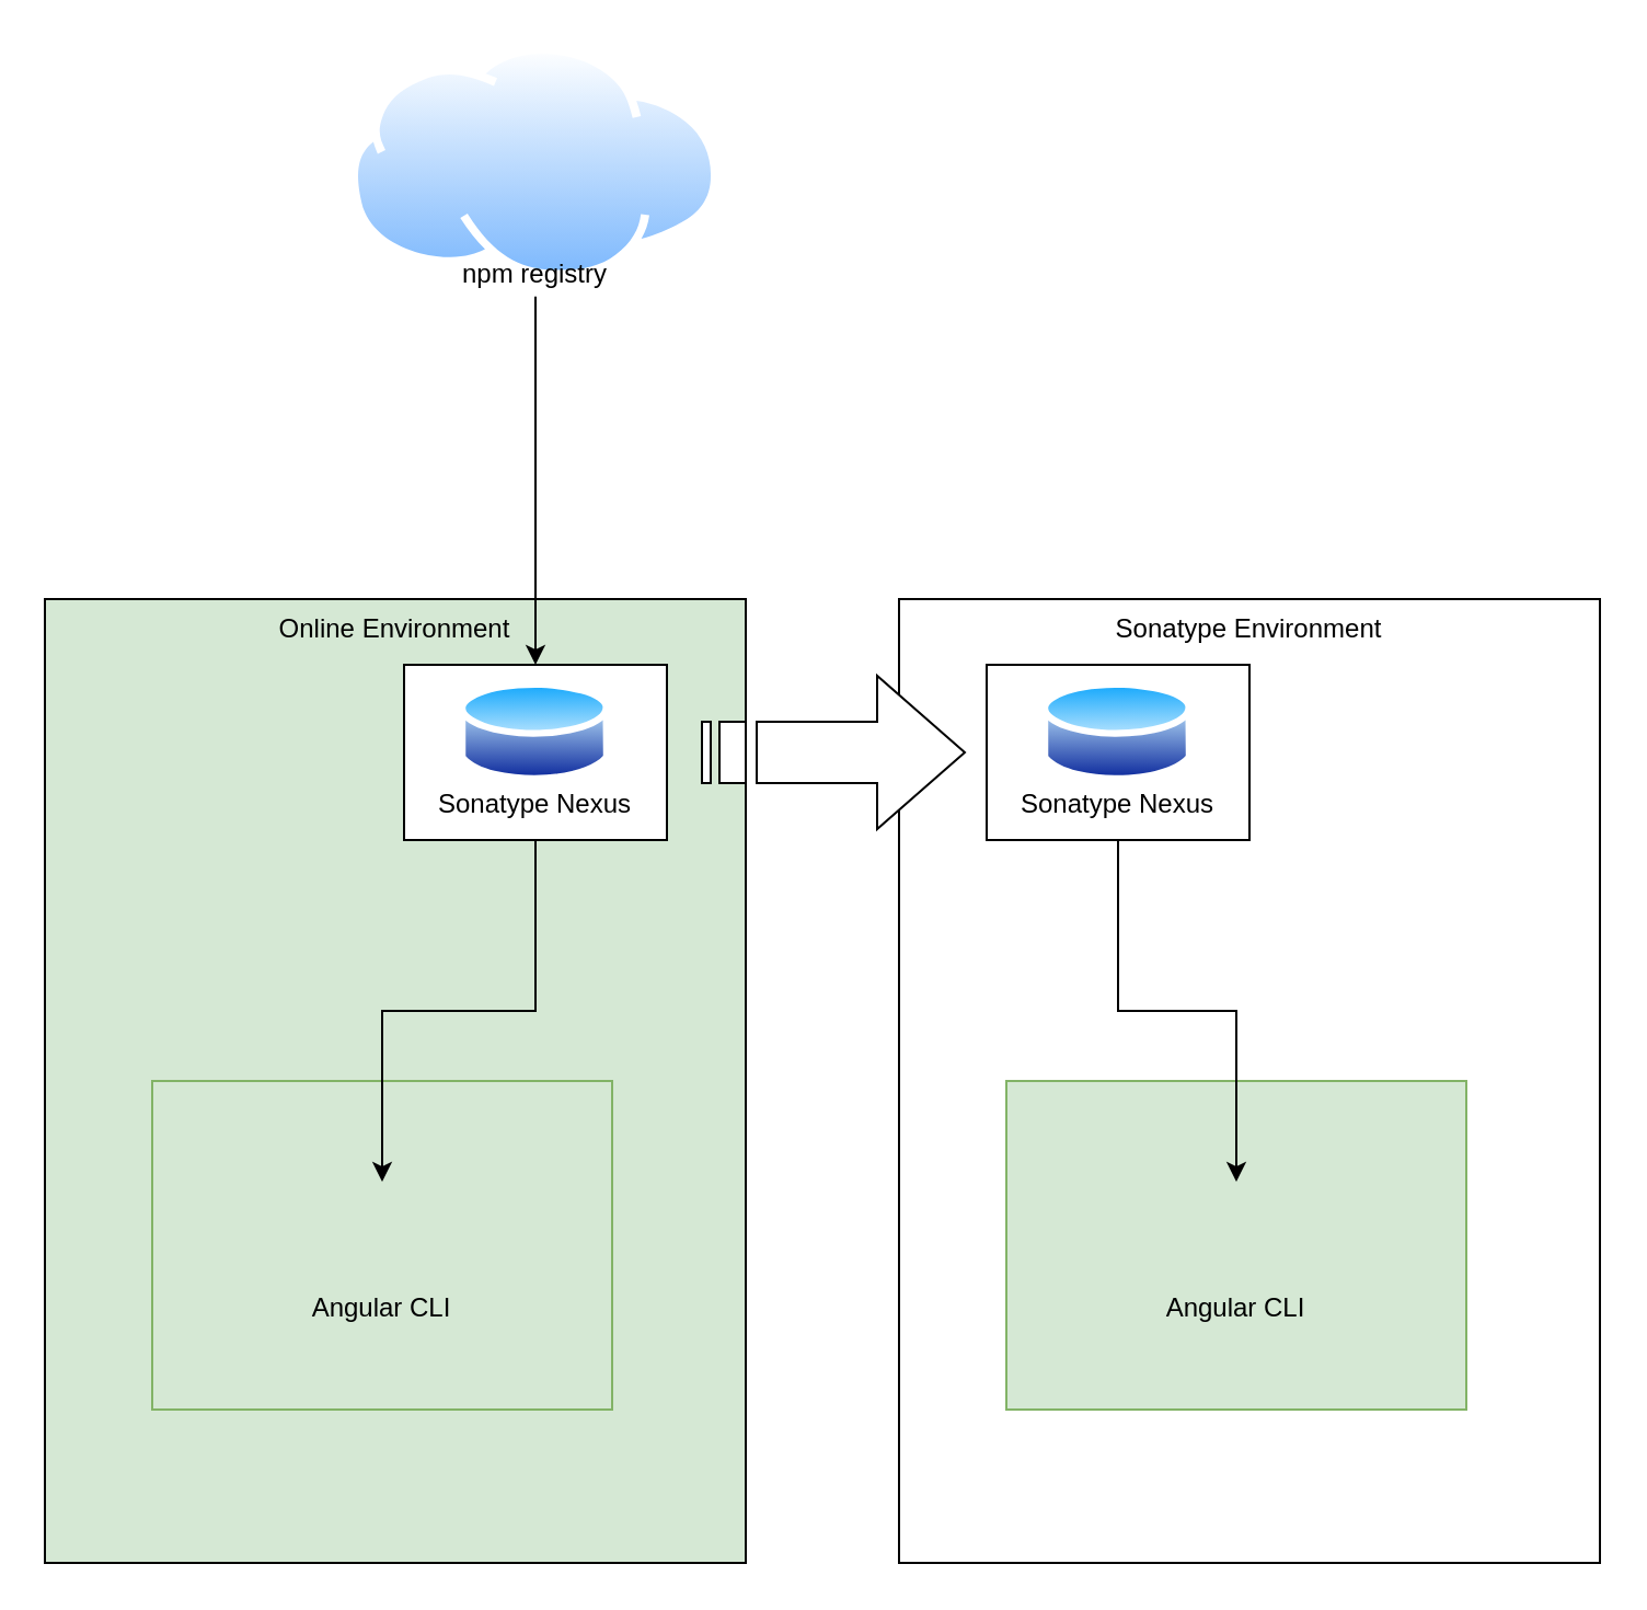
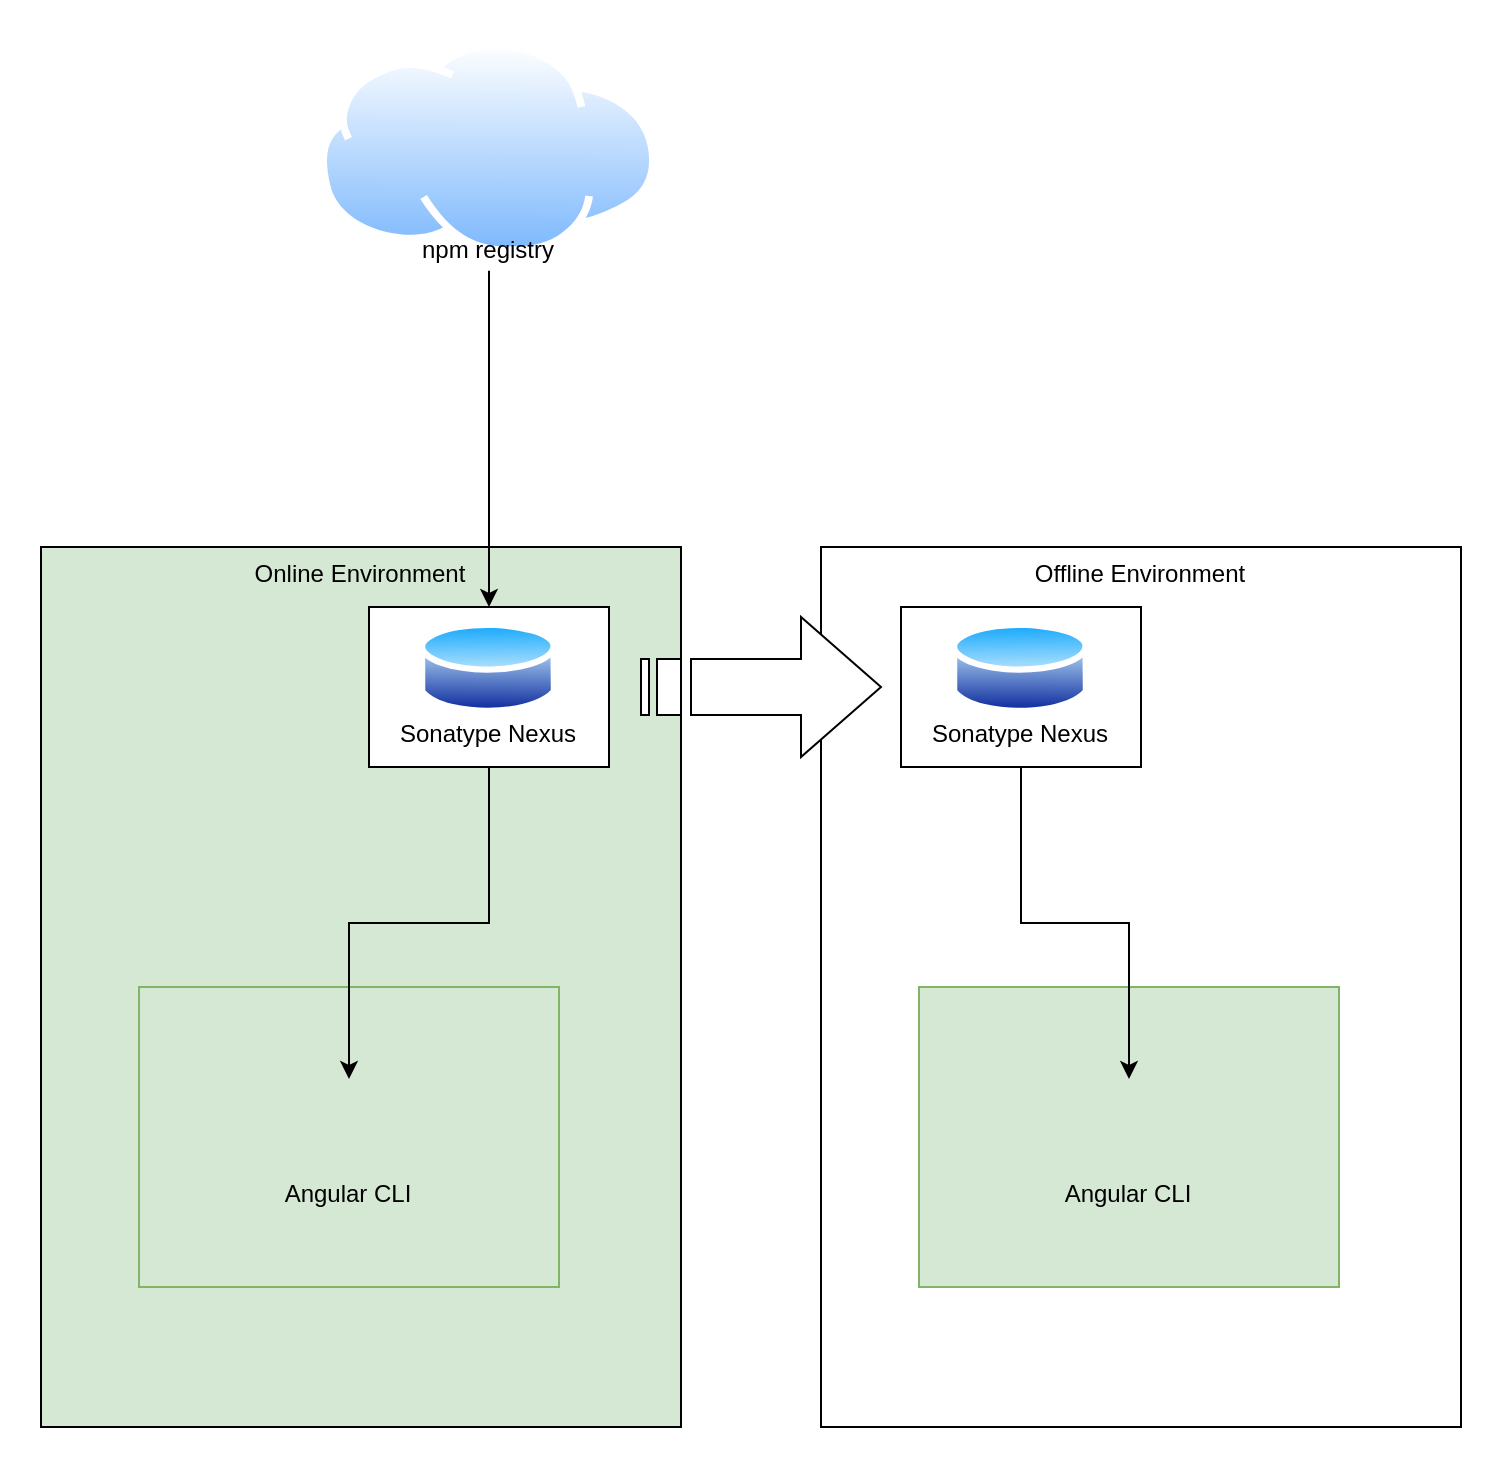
- <mxCell id="16" value="Sonatype Environment" style="rounded=0;whiteSpace=wrap;html=1;verticalAlign=top;" vertex="1" parent="1"><mxGeometry x="410" y="273" width="320" height="440" as="geometry" /></mxCell>
+ <mxCell id="16" value="Offline Environment" style="rounded=0;whiteSpace=wrap;html=1;verticalAlign=top;" vertex="1" parent="1"><mxGeometry x="410" y="273" width="320" height="440" as="geometry" /></mxCell>
